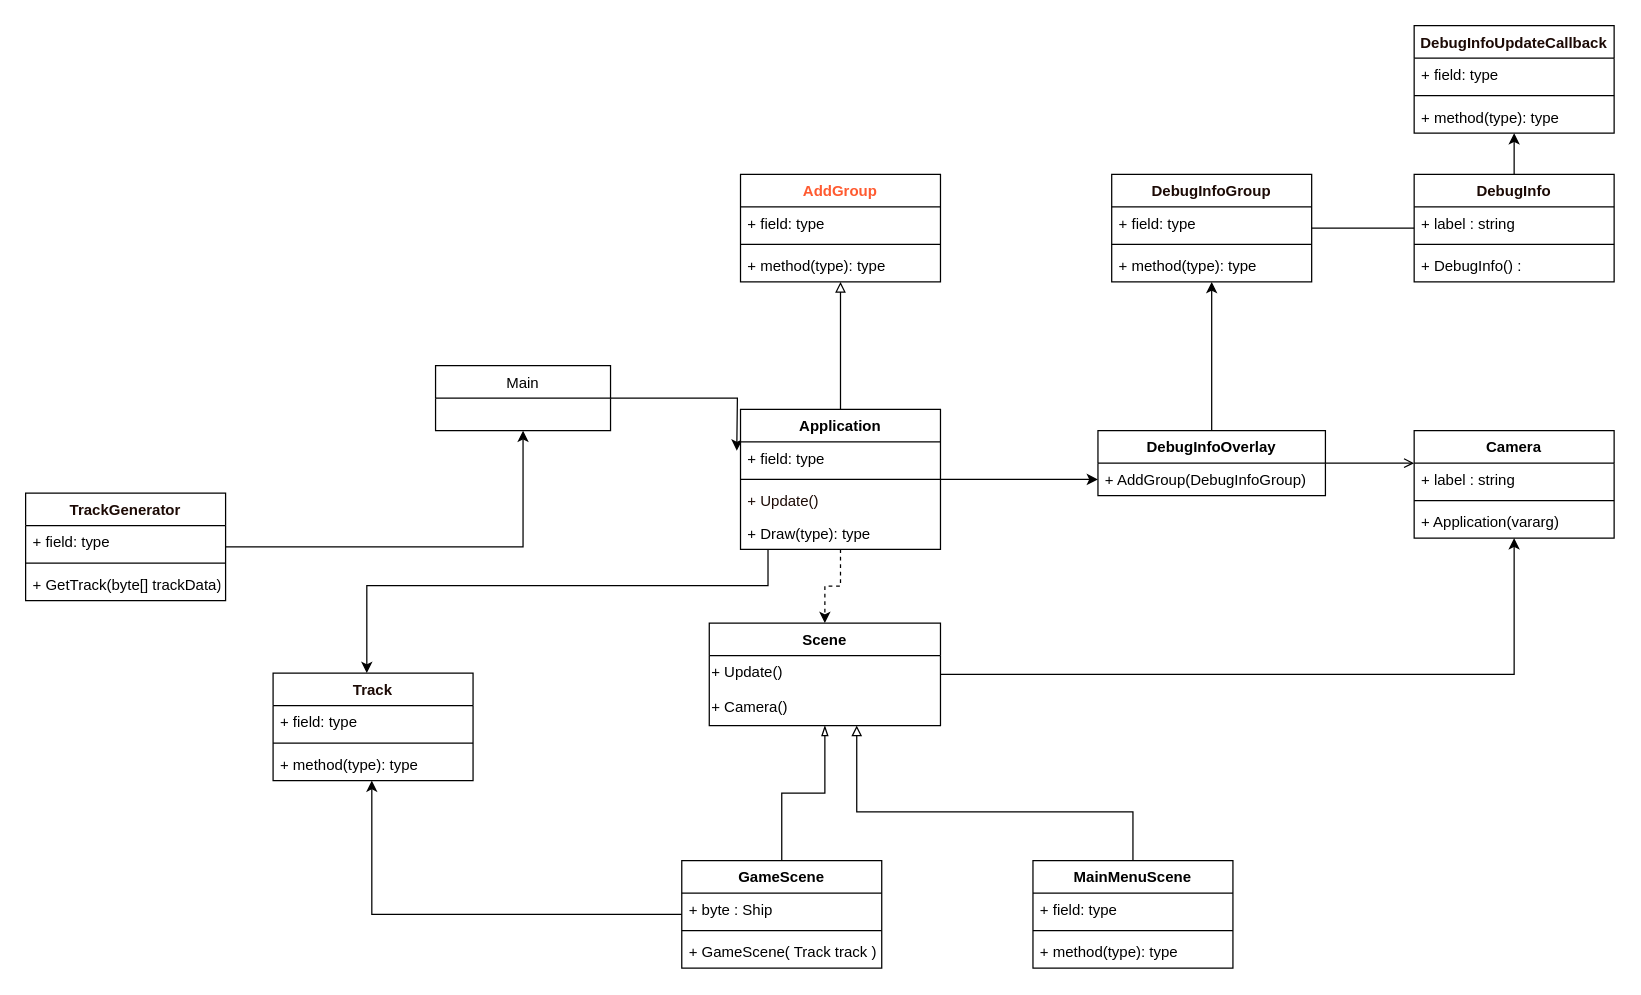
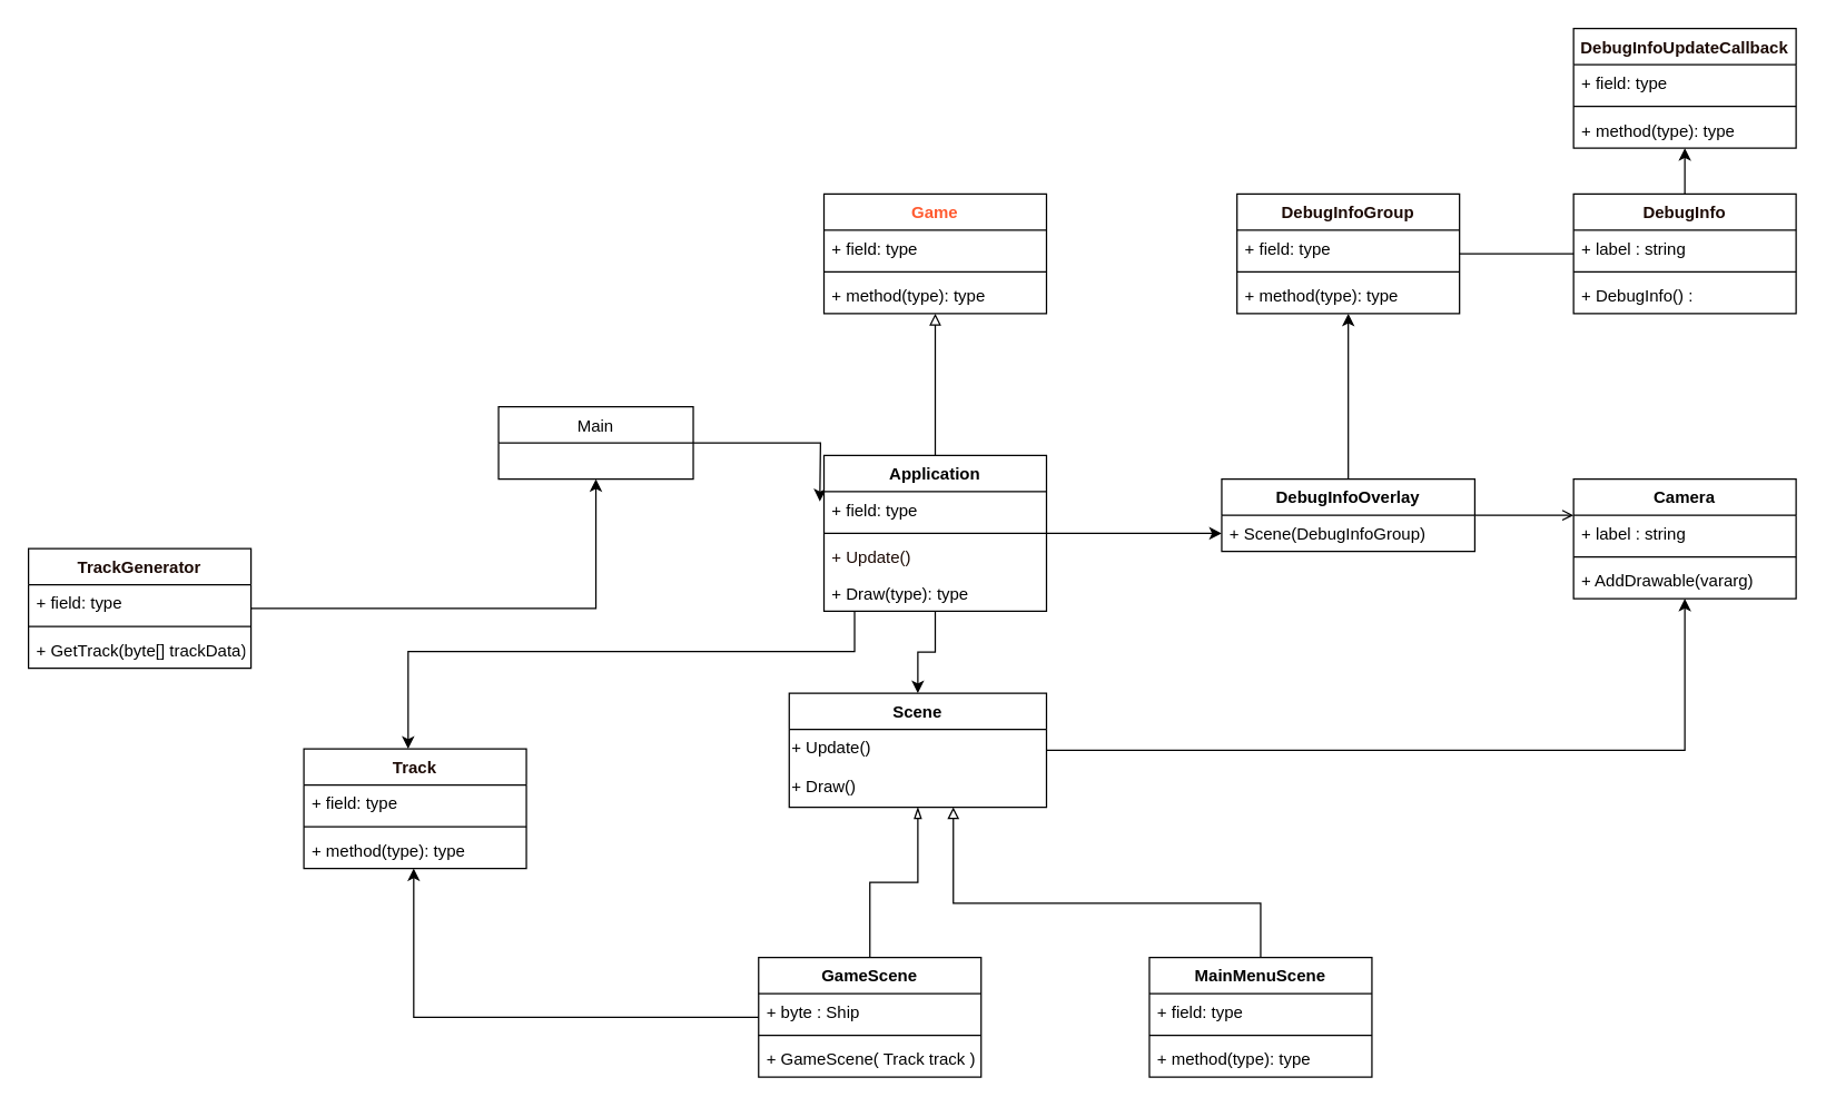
- <mxCell id="18" value="AddGroup" style="swimlane;fontStyle=1;align=center;verticalAlign=top;childLayout=stackLayout;horizontal=1;startSize=26;horizontalStack=0;resizeParent=1;resizeParentMax=0;resizeLast=0;collapsible=1;marginBottom=0;fontColor=#FF5A30;" vertex="1" parent="1"><mxGeometry x="592" y="139" width="160" height="86" as="geometry" /></mxCell>
+ <mxCell id="18" value="Game" style="swimlane;fontStyle=1;align=center;verticalAlign=top;childLayout=stackLayout;horizontal=1;startSize=26;horizontalStack=0;resizeParent=1;resizeParentMax=0;resizeLast=0;collapsible=1;marginBottom=0;fontColor=#FF5A30;" vertex="1" parent="1"><mxGeometry x="592" y="139" width="160" height="86" as="geometry" /></mxCell>
- <mxCell id="62" value="Main" style="swimlane;fontStyle=0;childLayout=stackLayout;horizontal=1;startSize=26;fillColor=none;horizontalStack=0;resizeParent=1;resizeParentMax=0;resizeLast=0;collapsible=1;marginBottom=0;" vertex="1" parent="1"><mxGeometry x="348" y="292" width="140" height="52" as="geometry" /></mxCell>
+ <mxCell id="62" value="Main" style="swimlane;fontStyle=0;childLayout=stackLayout;horizontal=1;startSize=26;fillColor=none;horizontalStack=0;resizeParent=1;resizeParentMax=0;resizeLast=0;collapsible=1;marginBottom=0;" vertex="1" parent="1"><mxGeometry x="358" y="292" width="140" height="52" as="geometry" /></mxCell>
- <mxCell id="56" value="+ AddGroup(DebugInfoGroup)" style="text;strokeColor=none;fillColor=none;align=left;verticalAlign=top;spacingLeft=4;spacingRight=4;overflow=hidden;rotatable=0;points=[[0,0.5],[1,0.5]];portConstraint=eastwest;" vertex="1" parent="55"><mxGeometry y="26" width="182" height="26" as="geometry" /></mxCell>
+ <mxCell id="56" value="+ Scene(DebugInfoGroup)" style="text;strokeColor=none;fillColor=none;align=left;verticalAlign=top;spacingLeft=4;spacingRight=4;overflow=hidden;rotatable=0;points=[[0,0.5],[1,0.5]];portConstraint=eastwest;" vertex="1" parent="55"><mxGeometry y="26" width="182" height="26" as="geometry" /></mxCell>
- <mxCell id="50" value="+ Application(vararg)" style="text;strokeColor=none;fillColor=none;align=left;verticalAlign=top;spacingLeft=4;spacingRight=4;overflow=hidden;rotatable=0;points=[[0,0.5],[1,0.5]];portConstraint=eastwest;" vertex="1" parent="47"><mxGeometry y="60" width="160" height="26" as="geometry" /></mxCell>
+ <mxCell id="50" value="+ AddDrawable(vararg)" style="text;strokeColor=none;fillColor=none;align=left;verticalAlign=top;spacingLeft=4;spacingRight=4;overflow=hidden;rotatable=0;points=[[0,0.5],[1,0.5]];portConstraint=eastwest;" vertex="1" parent="47"><mxGeometry y="60" width="160" height="26" as="geometry" /></mxCell>
- <mxCell id="4" style="edgeStyle=orthogonalEdgeStyle;rounded=0;orthogonalLoop=1;jettySize=auto;html=1;endArrow=classic;endFill=1;dashed=1;" edge="1" parent="1" source="9" target="15"><mxGeometry relative="1" as="geometry" /></mxCell>
+ <mxCell id="4" style="edgeStyle=orthogonalEdgeStyle;rounded=0;orthogonalLoop=1;jettySize=auto;html=1;endArrow=classic;endFill=1;" edge="1" parent="1" source="9" target="15"><mxGeometry relative="1" as="geometry" /></mxCell>
- <mxCell id="17" value="+ Camera()" style="text;html=1;" vertex="1" parent="15"><mxGeometry y="54" width="185" height="28" as="geometry" /></mxCell>
+ <mxCell id="17" value="+ Draw()" style="text;html=1;" vertex="1" parent="15"><mxGeometry y="54" width="185" height="28" as="geometry" /></mxCell>
